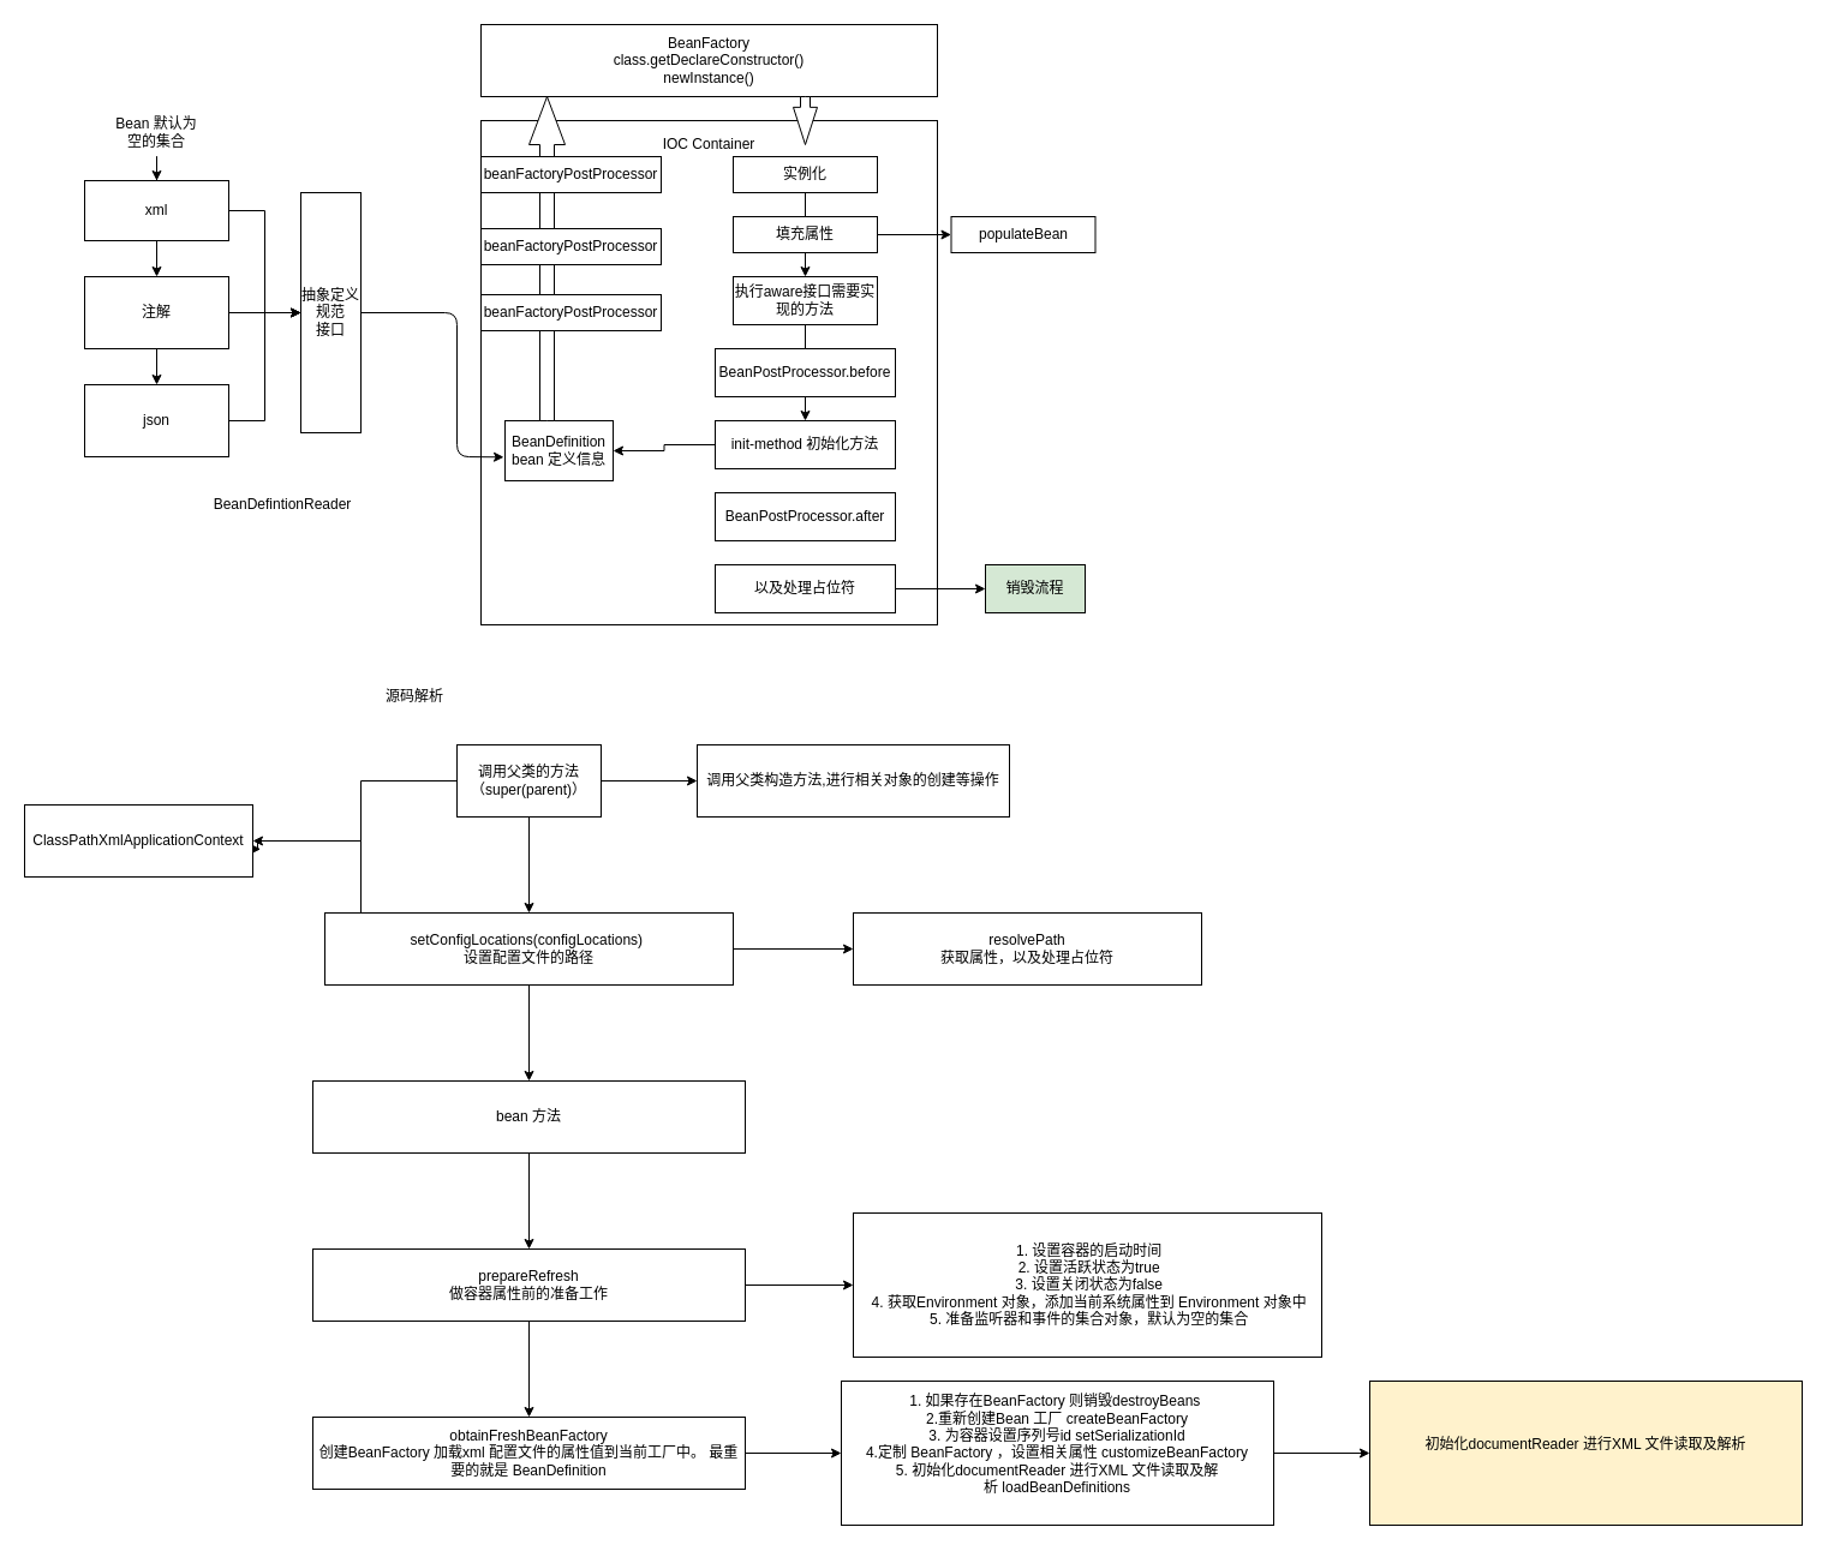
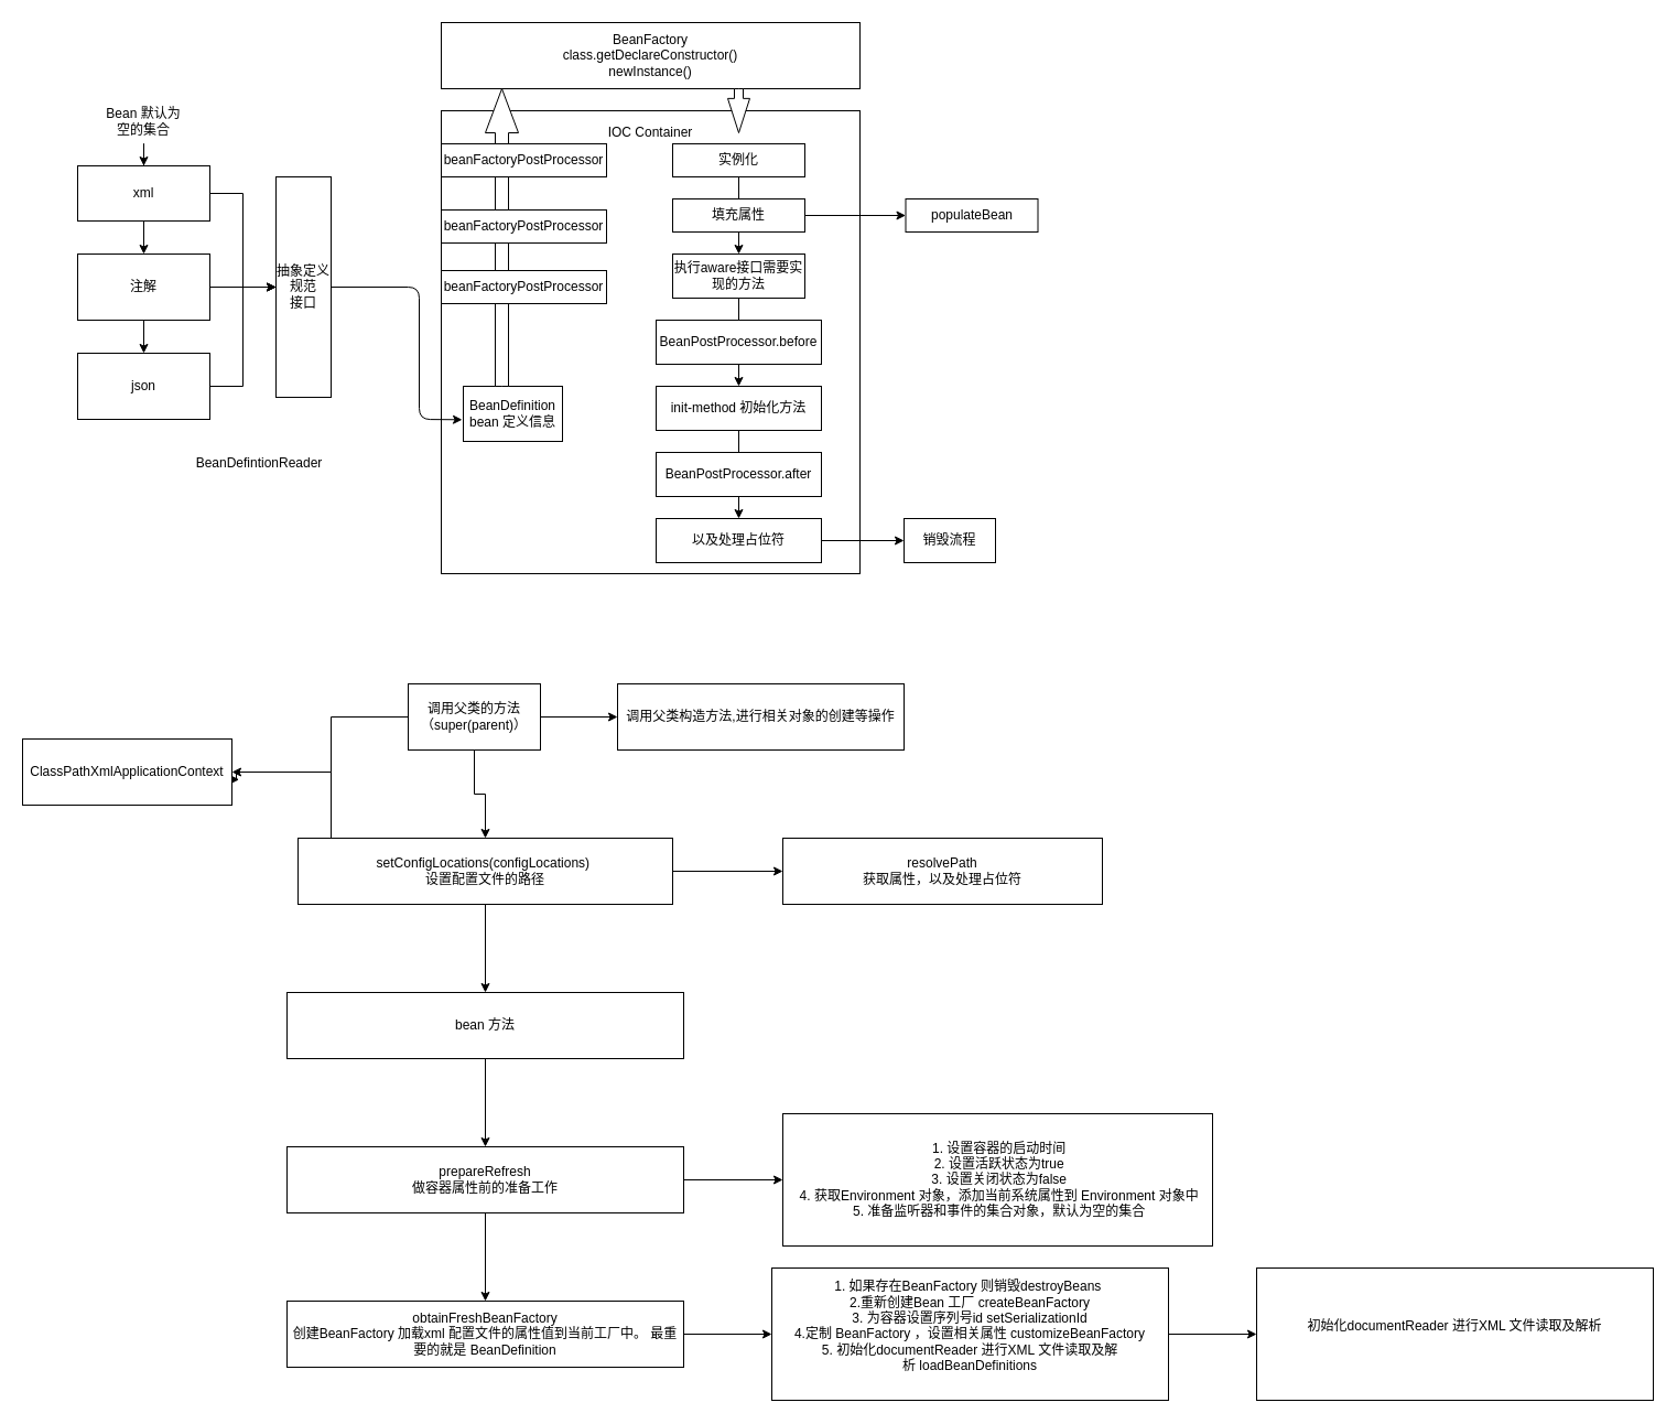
- <mxCell id="28" value="populateBean" style="rounded=0;whiteSpace=wrap;html=1;" parent="1" vertex="1"><mxGeometry x="791.5" y="180" width="120" height="30" as="geometry" /></mxCell>
+ <mxCell id="28" value="populateBean" style="rounded=0;whiteSpace=wrap;html=1;" parent="1" vertex="1"><mxGeometry x="821.5" y="180" width="120" height="30" as="geometry" /></mxCell>
- <mxCell id="32" value="" style="edgeStyle=orthogonalEdgeStyle;rounded=0;orthogonalLoop=1;jettySize=auto;html=1;" parent="1" source="33" target="17" edge="1"><mxGeometry relative="1" as="geometry" /></mxCell>
+ <mxCell id="32" value="" style="edgeStyle=orthogonalEdgeStyle;rounded=0;orthogonalLoop=1;jettySize=auto;html=1;" parent="1" source="33" target="36" edge="1"><mxGeometry relative="1" as="geometry" /></mxCell>
- <mxCell id="37" value="销毁流程" style="rounded=0;whiteSpace=wrap;html=1;fillColor=#d5e8d4;" parent="1" vertex="1"><mxGeometry x="820" y="470" width="83" height="40" as="geometry" /></mxCell>
+ <mxCell id="37" value="销毁流程" style="rounded=0;whiteSpace=wrap;html=1;" parent="1" vertex="1"><mxGeometry x="820" y="470" width="83" height="40" as="geometry" /></mxCell>
- <mxCell id="43" value="源码解析" style="text;html=1;strokeColor=none;fillColor=none;align=center;verticalAlign=middle;whiteSpace=wrap;rounded=0;" vertex="1" parent="1"><mxGeometry x="280" y="570" width="130" height="20" as="geometry" /></mxCell>
- <mxCell id="41" value="调用父类的方法（super(parent)）" style="rounded=0;whiteSpace=wrap;html=1;" vertex="1" parent="1"><mxGeometry x="380" y="620" width="120" height="60" as="geometry" /></mxCell>
+ <mxCell id="41" value="调用父类的方法（super(parent)）" style="rounded=0;whiteSpace=wrap;html=1;" vertex="1" parent="1"><mxGeometry x="370" y="620" width="120" height="60" as="geometry" /></mxCell>
- <mxCell id="42" value="调用父类构造方法,进行相关对象的创建等操作" style="whiteSpace=wrap;html=1;rounded=0;" vertex="1" parent="1"><mxGeometry x="580" y="620" width="260" height="60" as="geometry" /></mxCell>
+ <mxCell id="42" value="调用父类构造方法,进行相关对象的创建等操作" style="whiteSpace=wrap;html=1;rounded=0;" vertex="1" parent="1"><mxGeometry x="560" y="620" width="260" height="60" as="geometry" /></mxCell>
- <mxCell id="60" value="初始化documentReader 进行XML 文件读取及解析&lt;br&gt;&amp;nbsp;" style="whiteSpace=wrap;html=1;rounded=0;fillColor=#fff2cc;" vertex="1" parent="1"><mxGeometry x="1140" y="1150" width="360" height="120" as="geometry" /></mxCell>
+ <mxCell id="60" value="初始化documentReader 进行XML 文件读取及解析&lt;br&gt;&amp;nbsp;" style="whiteSpace=wrap;html=1;rounded=0;" vertex="1" parent="1"><mxGeometry x="1140" y="1150" width="360" height="120" as="geometry" /></mxCell>
